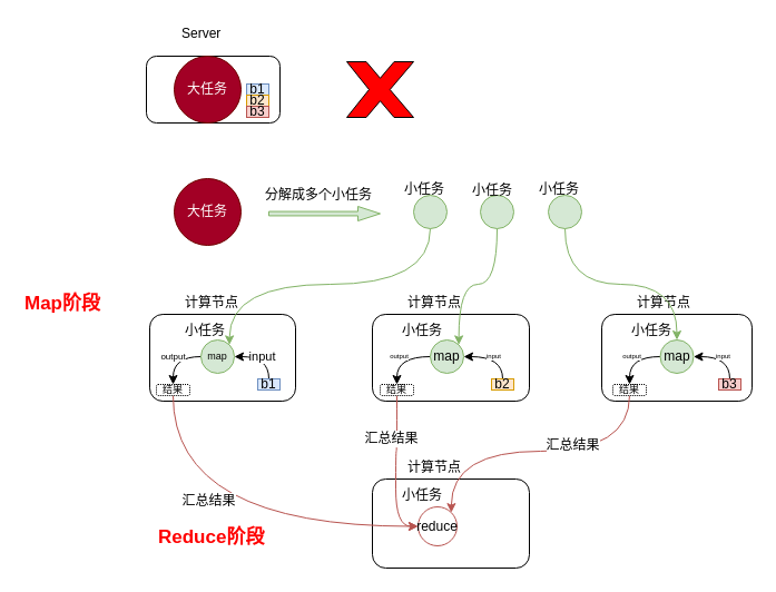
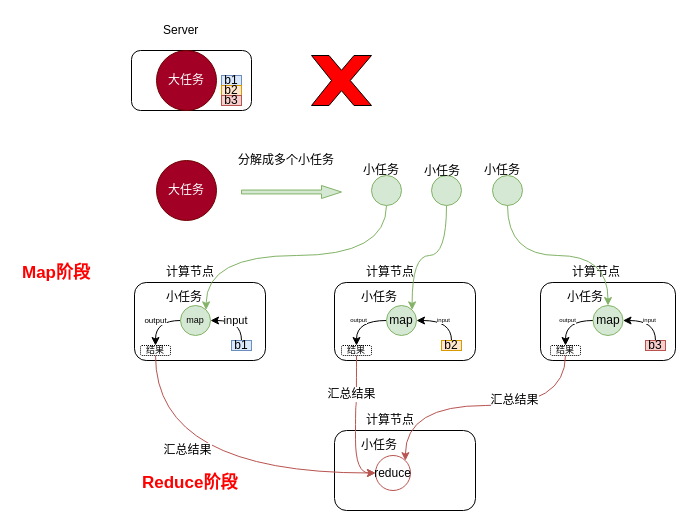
- <mxCell id="12" value="分解成多个小任务" style="text;html=1;resizable=0;points=[];autosize=1;align=left;verticalAlign=top;spacingTop=-4;" vertex="1" parent="1"><mxGeometry x="236" y="165" width="110" height="20" as="geometry" /></mxCell>
+ <mxCell id="12" value="分解成多个小任务" style="text;html=1;resizable=0;points=[];autosize=1;align=left;verticalAlign=top;spacingTop=-4;" vertex="1" parent="1"><mxGeometry x="236" y="150" width="110" height="20" as="geometry" /></mxCell>
